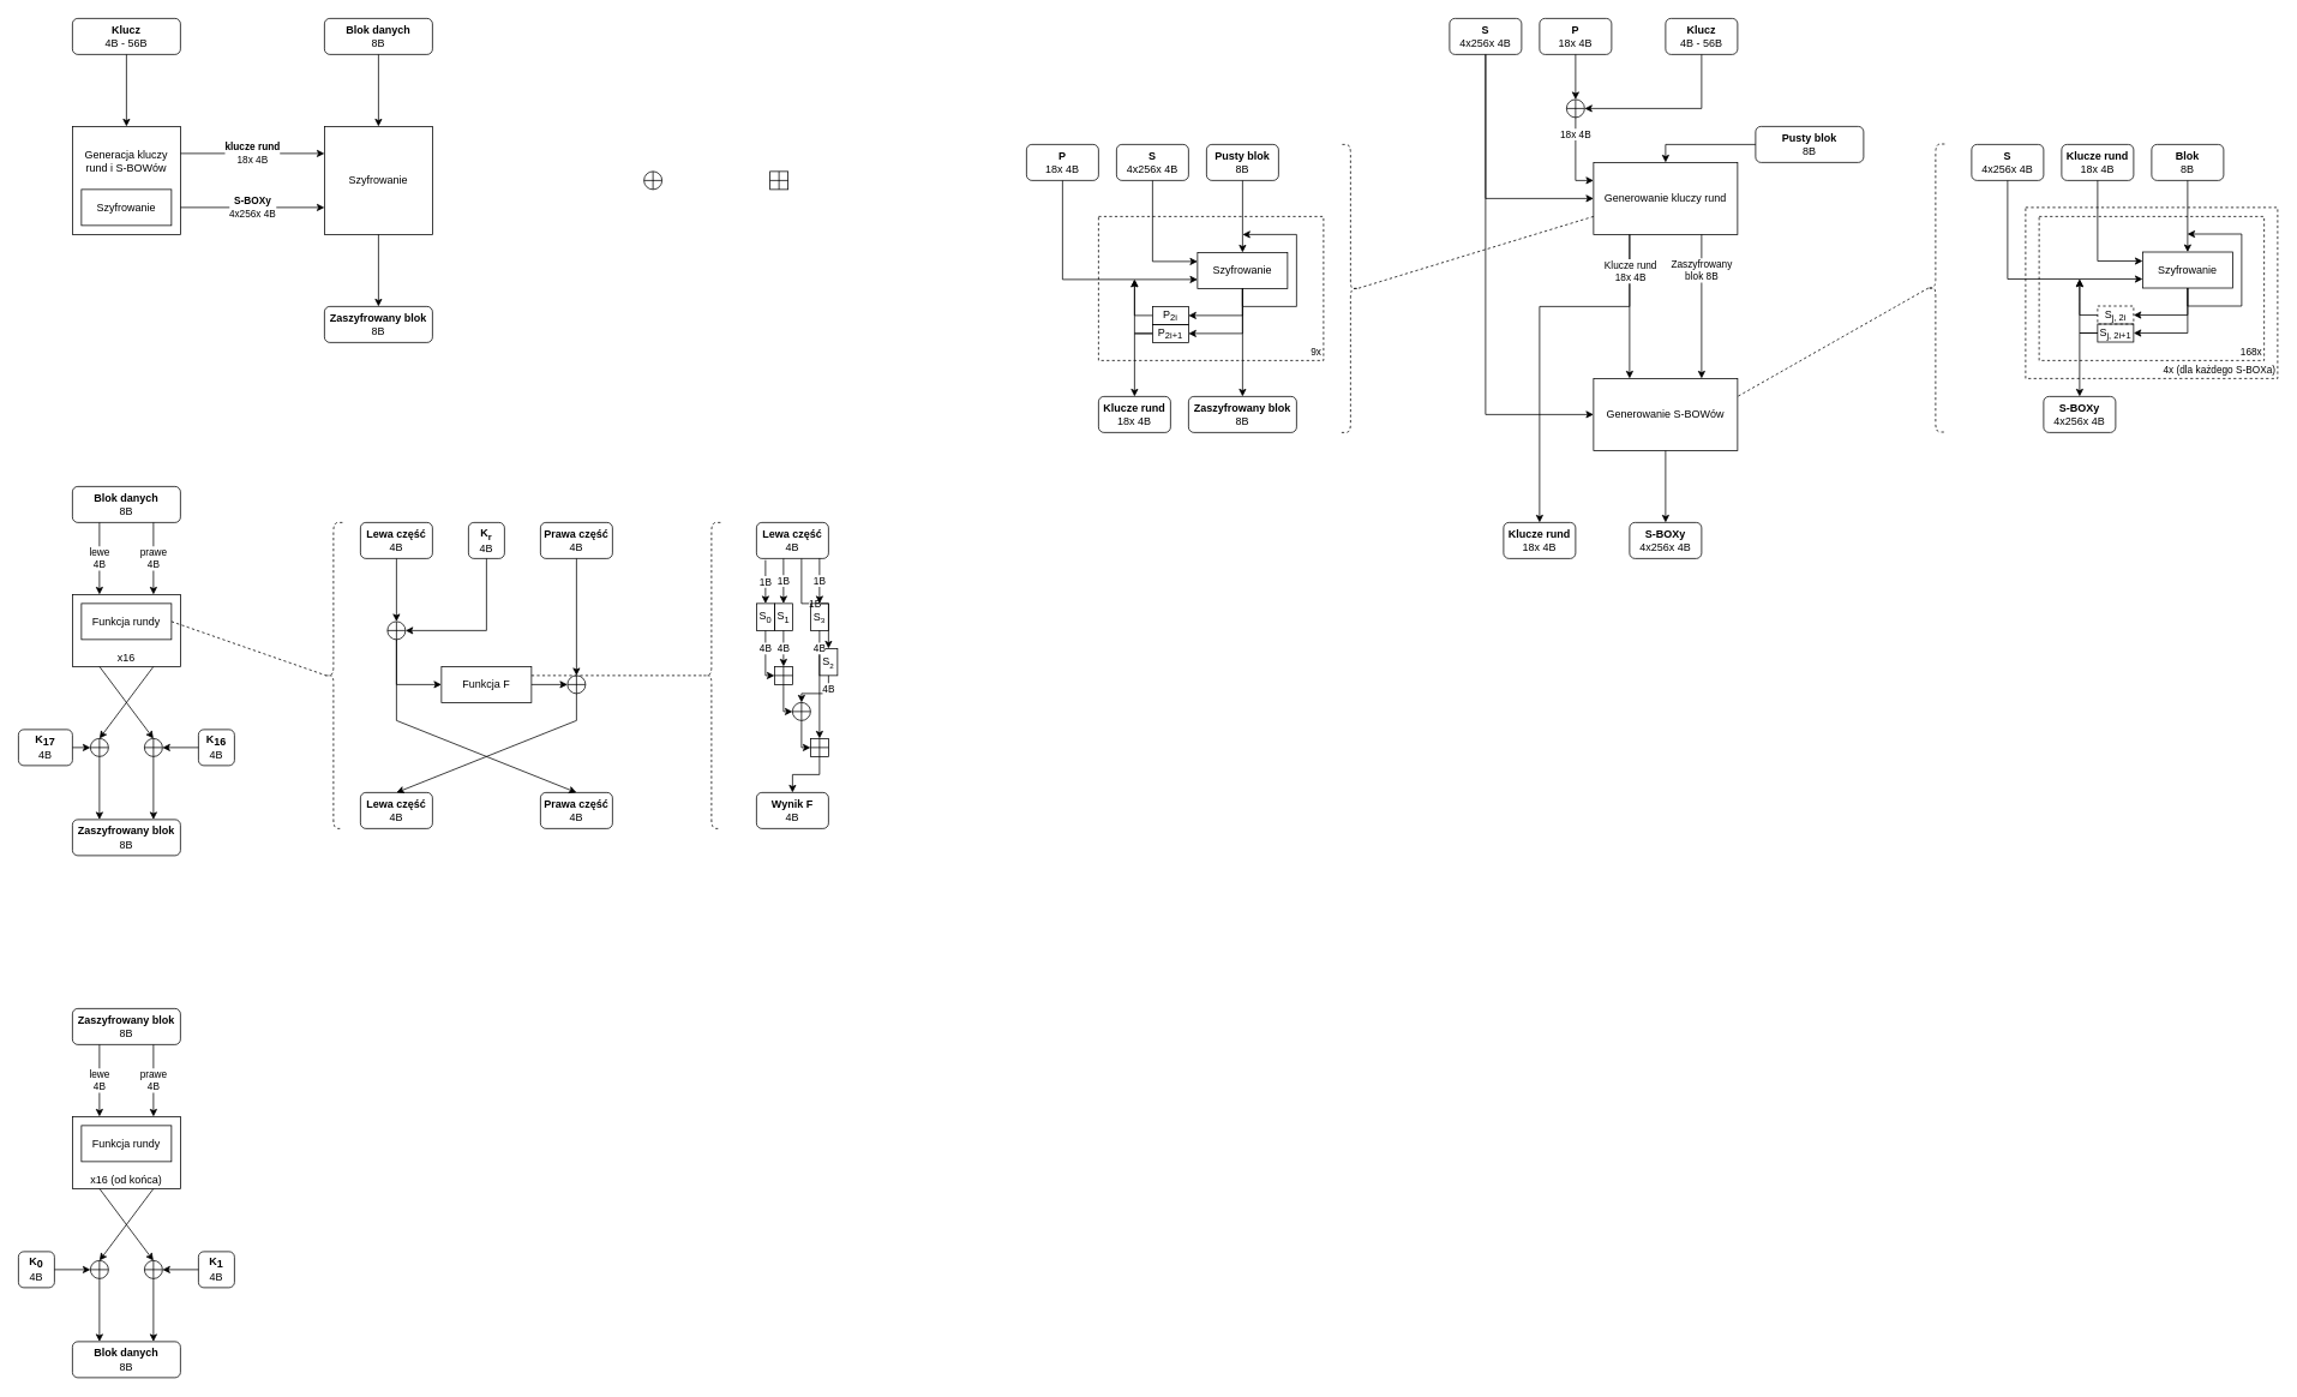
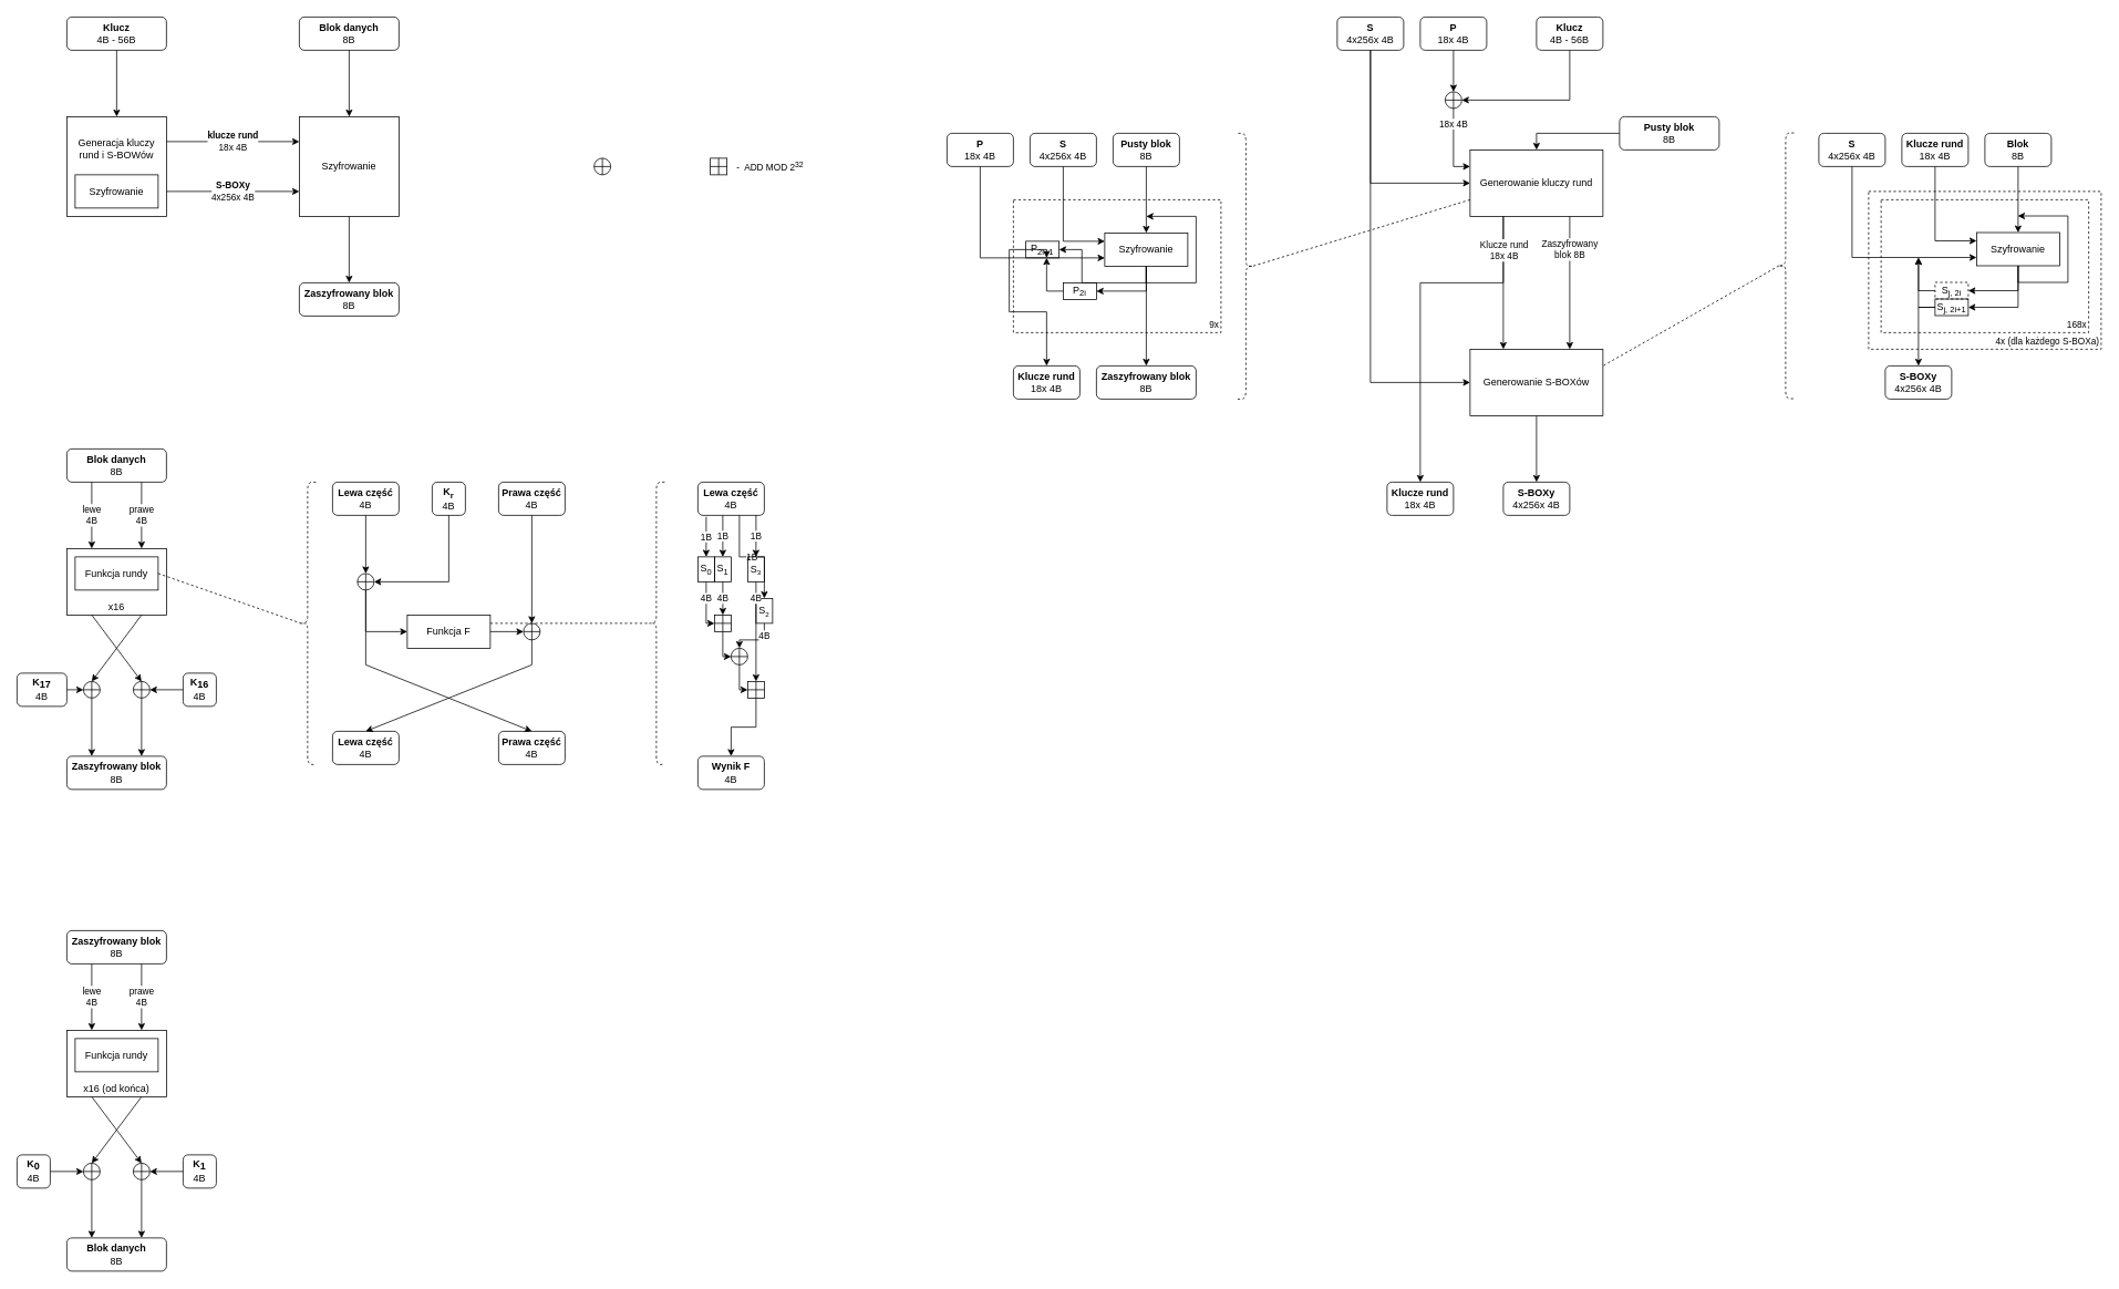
+ <mxCell id="80" value="-&amp;nbsp; ADD MOD 2&lt;sup&gt;32&lt;/sup&gt;" style="text;html=1;resizable=0;autosize=1;align=left;verticalAlign=middle;points=[];fillColor=none;strokeColor=none;rounded=0;dashed=1;fontSize=11;" vertex="1" parent="1"><mxGeometry x="885" y="190" width="100" height="20" as="geometry" /></mxCell>
- <mxCell id="131" value="P&lt;sub&gt;2i+1&lt;/sub&gt;" style="rounded=0;whiteSpace=wrap;html=1;fillColor=none;fontStyle=0" vertex="1" parent="1"><mxGeometry x="1280" y="360" width="40" height="20" as="geometry" /></mxCell>
+ <mxCell id="131" value="P&lt;sub&gt;2i+1&lt;/sub&gt;" style="rounded=0;whiteSpace=wrap;html=1;fillColor=none;fontStyle=0" vertex="1" parent="1"><mxGeometry x="1235" y="290" width="40" height="20" as="geometry" /></mxCell>
- <mxCell id="113" value="&lt;span&gt;Generowanie S-BOWów&lt;/span&gt;" style="rounded=0;whiteSpace=wrap;html=1;fillColor=none;fontStyle=0" vertex="1" parent="1"><mxGeometry x="1770" y="420" width="160" height="80" as="geometry" /></mxCell>
+ <mxCell id="113" value="&lt;span&gt;Generowanie S-BOXów&lt;/span&gt;" style="rounded=0;whiteSpace=wrap;html=1;fillColor=none;fontStyle=0" vertex="1" parent="1"><mxGeometry x="1770" y="420" width="160" height="80" as="geometry" /></mxCell>
- <mxCell id="63" value="&lt;b&gt;Wynik F&lt;/b&gt;&lt;br&gt;4B" style="rounded=1;whiteSpace=wrap;html=1;fillColor=none;" vertex="1" parent="1"><mxGeometry x="840" y="880" width="80" height="40" as="geometry" /></mxCell>
+ <mxCell id="63" value="&lt;b&gt;Wynik F&lt;/b&gt;&lt;br&gt;4B" style="rounded=1;whiteSpace=wrap;html=1;fillColor=none;" vertex="1" parent="1"><mxGeometry x="840" y="910" width="80" height="40" as="geometry" /></mxCell>
